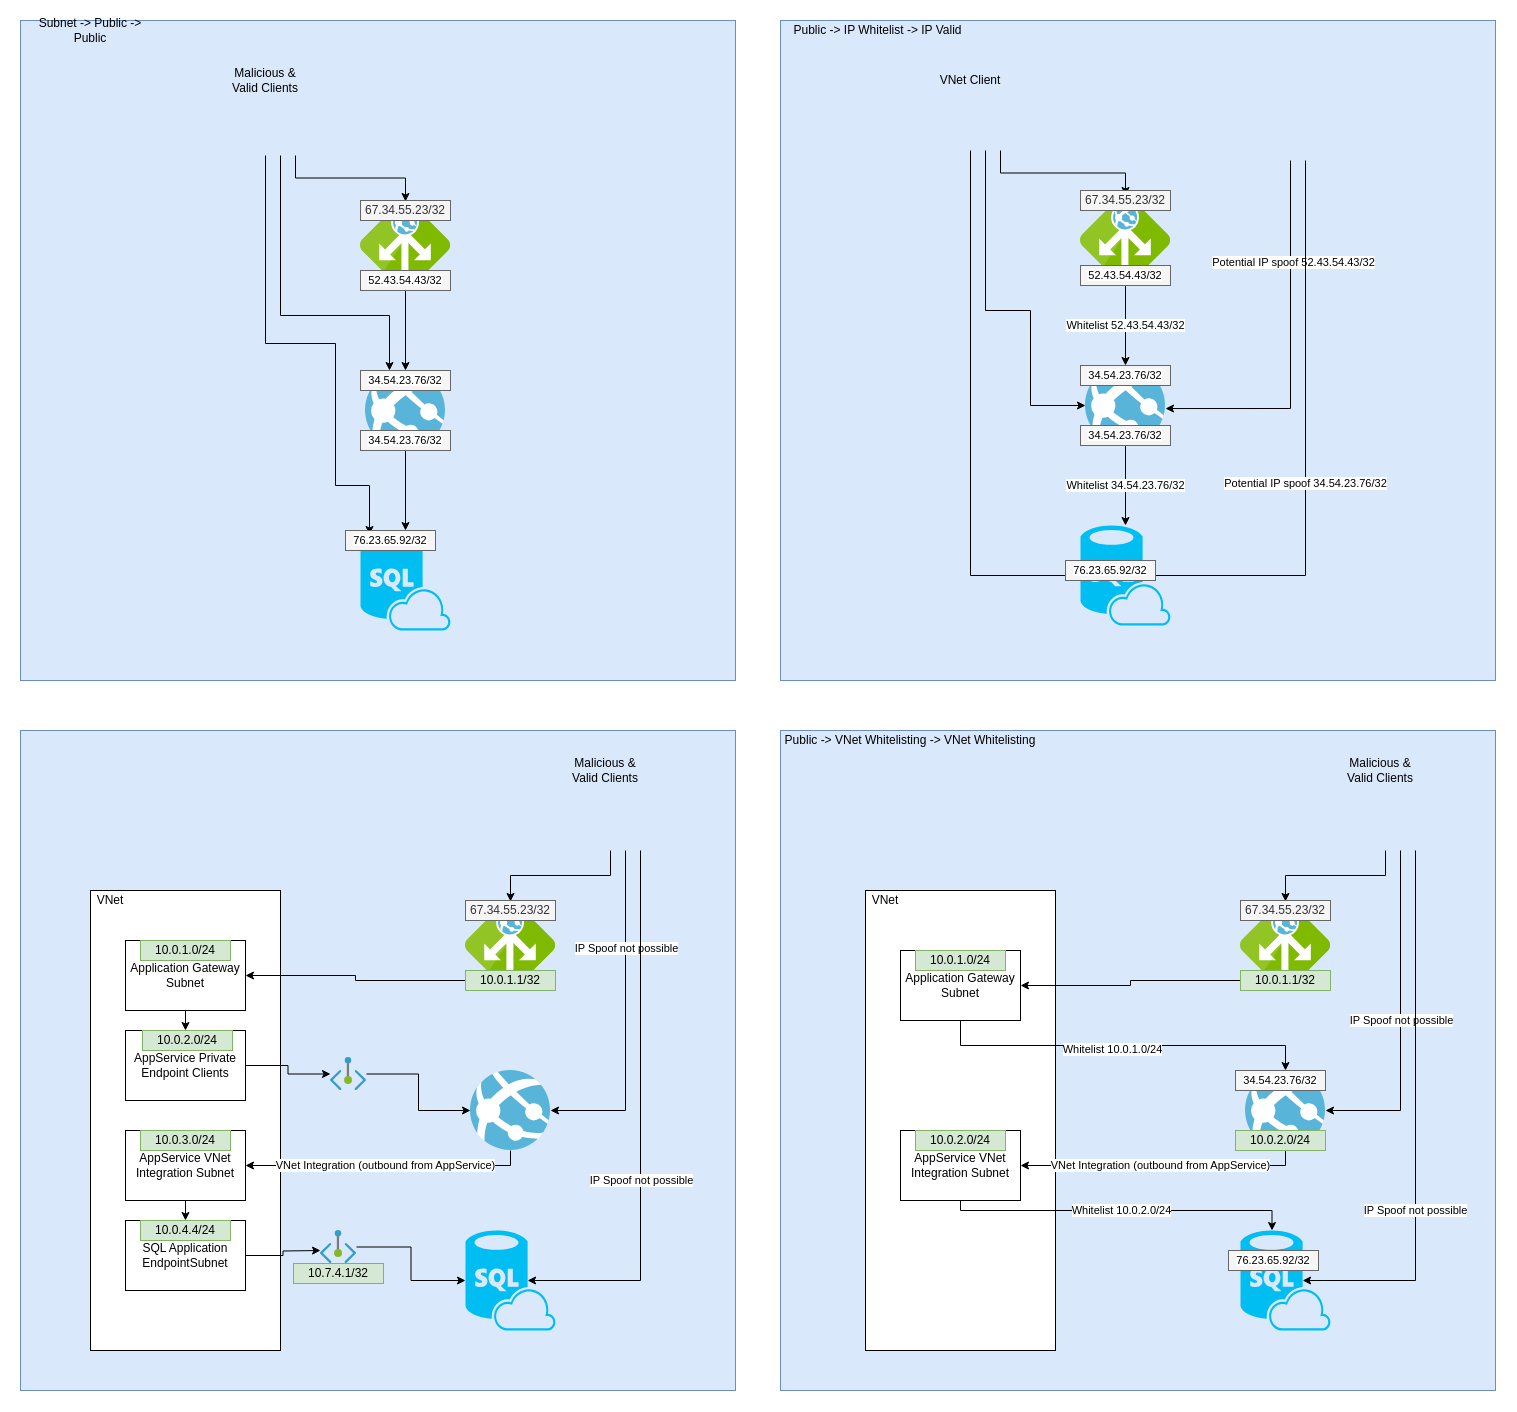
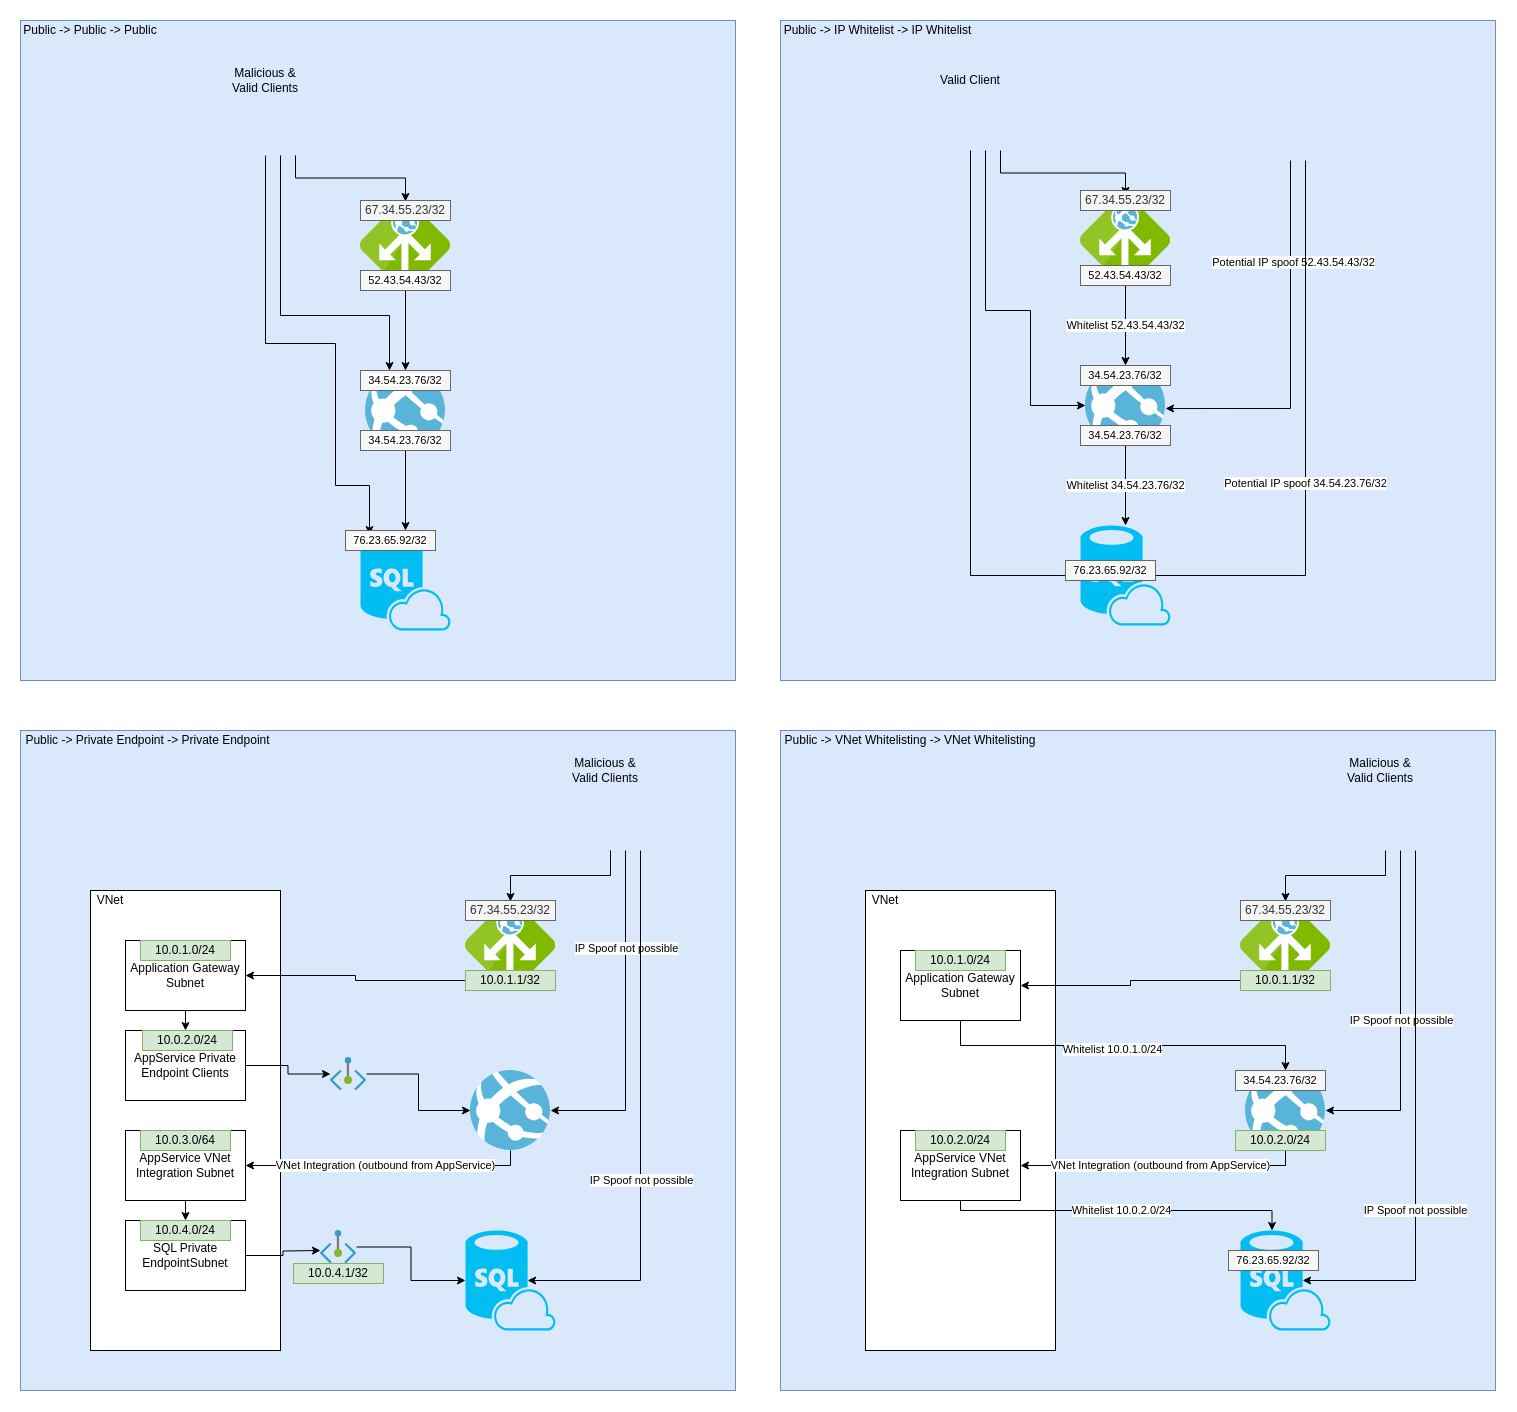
- <mxCell id="24" value="Subnet -&amp;gt; Public -&amp;gt; Public" style="text;html=1;strokeColor=none;fillColor=none;align=center;verticalAlign=middle;whiteSpace=wrap;rounded=0;" vertex="1" parent="1"><mxGeometry x="20" y="20" width="140" height="20" as="geometry" /></mxCell>
+ <mxCell id="24" value="Public -&amp;gt; Public -&amp;gt; Public" style="text;html=1;strokeColor=none;fillColor=none;align=center;verticalAlign=middle;whiteSpace=wrap;rounded=0;" vertex="1" parent="1"><mxGeometry x="20" y="20" width="140" height="20" as="geometry" /></mxCell>
- <mxCell id="31" value="Public -&amp;gt; IP Whitelist -&amp;gt; IP Valid" style="text;html=1;strokeColor=none;fillColor=none;align=center;verticalAlign=middle;whiteSpace=wrap;rounded=0;" vertex="1" parent="1"><mxGeometry x="780" y="20" width="195" height="20" as="geometry" /></mxCell>
+ <mxCell id="31" value="Public -&amp;gt; IP Whitelist -&amp;gt; IP Whitelist" style="text;html=1;strokeColor=none;fillColor=none;align=center;verticalAlign=middle;whiteSpace=wrap;rounded=0;" vertex="1" parent="1"><mxGeometry x="780" y="20" width="195" height="20" as="geometry" /></mxCell>
- <mxCell id="47" value="VNet Client" style="text;html=1;strokeColor=none;fillColor=none;align=center;verticalAlign=middle;whiteSpace=wrap;rounded=0;" vertex="1" parent="1"><mxGeometry x="935" y="70" width="70" height="20" as="geometry" /></mxCell>
+ <mxCell id="47" value="Valid Client" style="text;html=1;strokeColor=none;fillColor=none;align=center;verticalAlign=middle;whiteSpace=wrap;rounded=0;" vertex="1" parent="1"><mxGeometry x="935" y="70" width="70" height="20" as="geometry" /></mxCell>
+ <mxCell id="25" value="Public -&amp;gt; Private Endpoint -&amp;gt; Private Endpoint" style="text;html=1;strokeColor=none;fillColor=none;align=center;verticalAlign=middle;whiteSpace=wrap;rounded=0;" vertex="1" parent="1"><mxGeometry x="20" y="730" width="255" height="20" as="geometry" /></mxCell>
- <mxCell id="74" value="10.0.3.0/24" style="text;html=1;align=center;verticalAlign=middle;whiteSpace=wrap;rounded=0;fillColor=#d5e8d4;strokeColor=#82b366;" vertex="1" parent="1"><mxGeometry x="140" y="1130" width="90" height="20" as="geometry" /></mxCell>
+ <mxCell id="74" value="10.0.3.0/64" style="text;html=1;align=center;verticalAlign=middle;whiteSpace=wrap;rounded=0;fillColor=#d5e8d4;strokeColor=#82b366;" vertex="1" parent="1"><mxGeometry x="140" y="1130" width="90" height="20" as="geometry" /></mxCell>
- <mxCell id="105" value="10.0.4.4/24" style="text;html=1;align=center;verticalAlign=middle;whiteSpace=wrap;rounded=0;fillColor=#d5e8d4;strokeColor=#82b366;" vertex="1" parent="1"><mxGeometry x="140" y="1220" width="90" height="20" as="geometry" /></mxCell>
+ <mxCell id="105" value="10.0.4.0/24" style="text;html=1;align=center;verticalAlign=middle;whiteSpace=wrap;rounded=0;fillColor=#d5e8d4;strokeColor=#82b366;" vertex="1" parent="1"><mxGeometry x="140" y="1220" width="90" height="20" as="geometry" /></mxCell>
- <mxCell id="10" value="SQL Application EndpointSubnet" style="rounded=0;whiteSpace=wrap;html=1;" vertex="1" parent="1"><mxGeometry x="125" y="1220" width="120" height="70" as="geometry" /></mxCell>
+ <mxCell id="10" value="SQL Private EndpointSubnet" style="rounded=0;whiteSpace=wrap;html=1;" vertex="1" parent="1"><mxGeometry x="125" y="1220" width="120" height="70" as="geometry" /></mxCell>
- <mxCell id="73" value="10.7.4.1/32" style="text;html=1;align=center;verticalAlign=middle;whiteSpace=wrap;rounded=0;fillColor=#d5e8d4;strokeColor=#82b366;" vertex="1" parent="1"><mxGeometry x="293" y="1263" width="90" height="20" as="geometry" /></mxCell>
+ <mxCell id="73" value="10.0.4.1/32" style="text;html=1;align=center;verticalAlign=middle;whiteSpace=wrap;rounded=0;fillColor=#d5e8d4;strokeColor=#82b366;" vertex="1" parent="1"><mxGeometry x="293" y="1263" width="90" height="20" as="geometry" /></mxCell>
